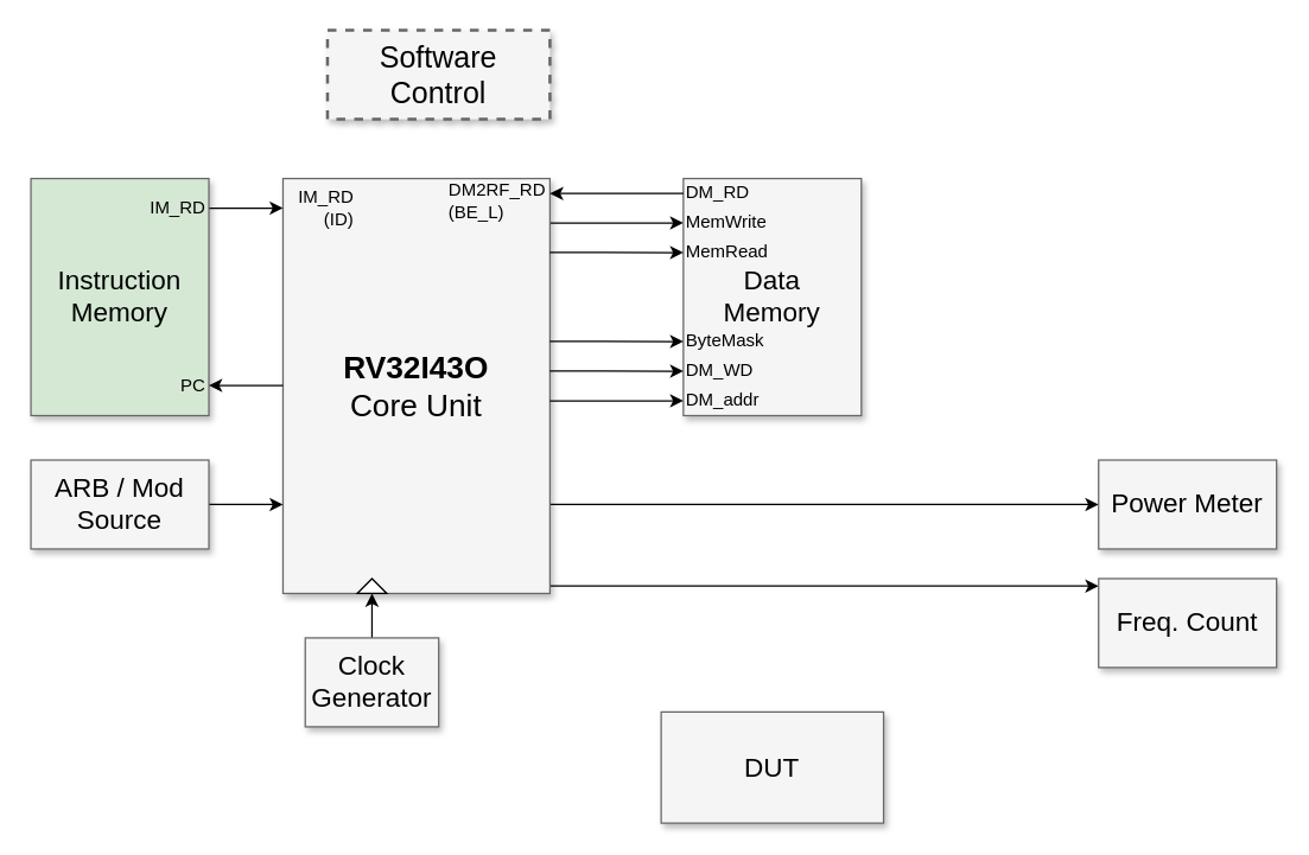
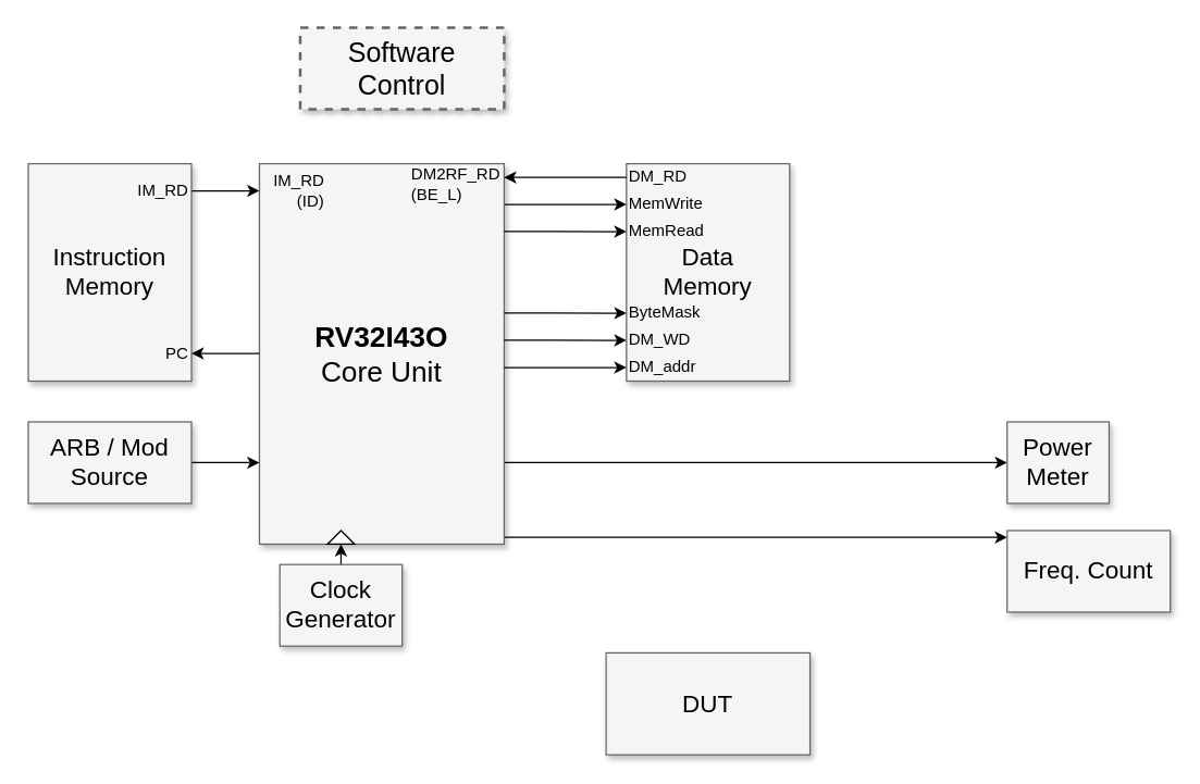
- <mxCell id="10" value="Instruction&lt;div&gt;Memory&lt;/div&gt;" style="whiteSpace=wrap;html=1;shadow=1;fontSize=18;fillColor=#d5e8d4;strokeColor=#666666;" parent="1" vertex="1"><mxGeometry x="20" y="120" width="120" height="160" as="geometry" /></mxCell>
+ <mxCell id="10" value="Instruction&lt;div&gt;Memory&lt;/div&gt;" style="whiteSpace=wrap;html=1;shadow=1;fontSize=18;fillColor=#f5f5f5;strokeColor=#666666;" parent="1" vertex="1"><mxGeometry x="20" y="120" width="120" height="160" as="geometry" /></mxCell>
- <mxCell id="7" value="Power Meter" style="whiteSpace=wrap;html=1;shadow=1;fontSize=18;fillColor=#f5f5f5;strokeColor=#666666;" parent="1" vertex="1"><mxGeometry x="740" y="310" width="120" height="60" as="geometry" /></mxCell>
+ <mxCell id="7" value="Power Meter" style="whiteSpace=wrap;html=1;shadow=1;fontSize=18;fillColor=#f5f5f5;strokeColor=#666666;" parent="1" vertex="1"><mxGeometry x="740" y="310" width="75" height="60" as="geometry" /></mxCell>
- <mxCell id="15" value="Clock&lt;div&gt;Generator&lt;/div&gt;" style="whiteSpace=wrap;html=1;shadow=1;fontSize=18;fillColor=#f5f5f5;strokeColor=#666666;" parent="1" vertex="1"><mxGeometry x="205" y="430" width="90" height="60" as="geometry" /></mxCell>
+ <mxCell id="15" value="Clock&lt;div&gt;Generator&lt;/div&gt;" style="whiteSpace=wrap;html=1;shadow=1;fontSize=18;fillColor=#f5f5f5;strokeColor=#666666;" parent="1" vertex="1"><mxGeometry x="205" y="415" width="90" height="60" as="geometry" /></mxCell>
